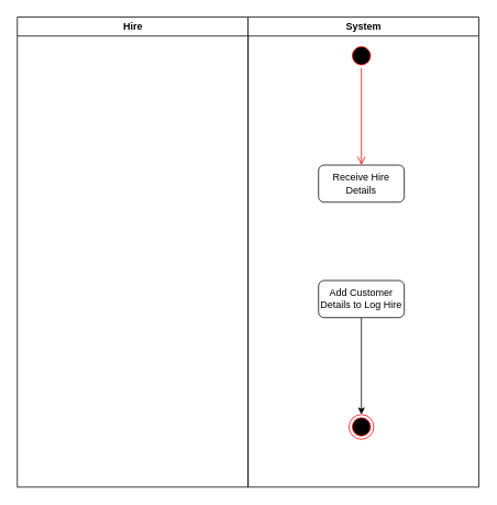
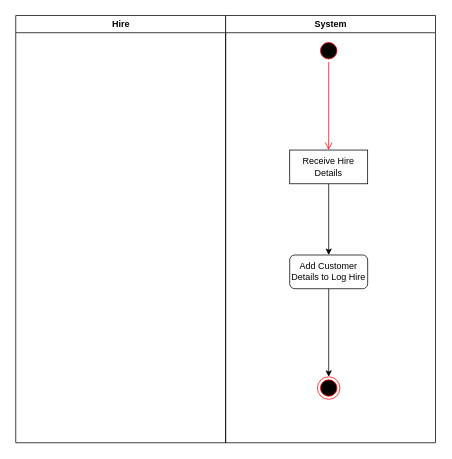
- <mxCell id="7" value="Receive Hire Details" style="rounded=1;whiteSpace=wrap;html=1;" vertex="1" parent="3"><mxGeometry x="85.5" y="179.5" width="104" height="45" as="geometry" /></mxCell>
+ <mxCell id="7" value="Receive Hire Details" style="whiteSpace=wrap;html=1;rounded=0;" vertex="1" parent="3"><mxGeometry x="85.5" y="179.5" width="104" height="45" as="geometry" /></mxCell>
+ <mxCell id="6" style="edgeStyle=orthogonalEdgeStyle;rounded=0;orthogonalLoop=1;jettySize=auto;html=1;exitX=0.5;exitY=1;exitDx=0;exitDy=0;entryX=0.5;entryY=0;entryDx=0;entryDy=0;" edge="1" parent="3" source="7" target="8"><mxGeometry relative="1" as="geometry" /></mxCell>
